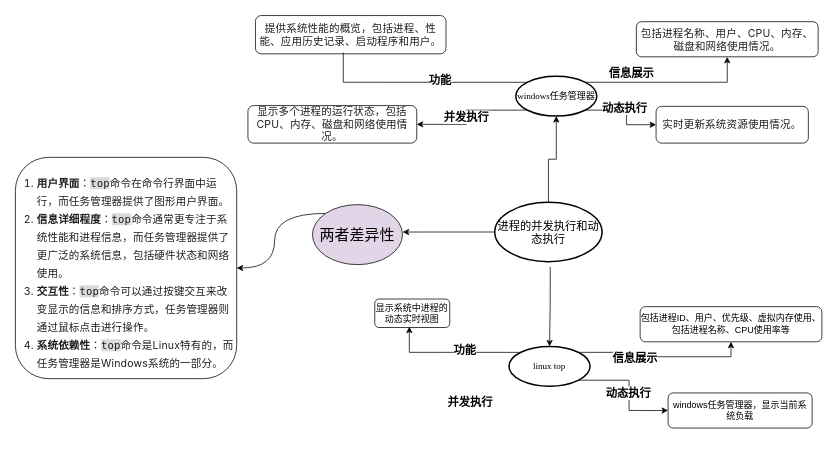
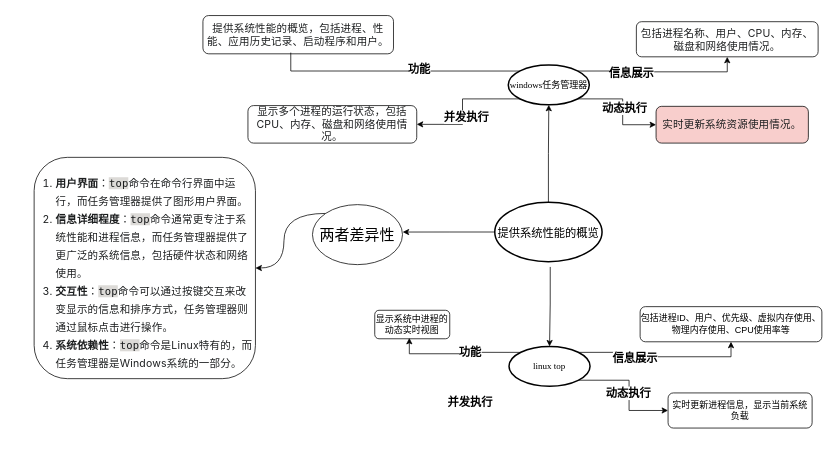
- <mxCell id="21" value="&lt;span data-darkreader-inline-color=&quot;&quot; style=&quot;color: rgb(29, 31, 32); font-family: -apple-system, blinkmacsystemfont, &amp;quot;Helvetica Neue&amp;quot;, helvetica, &amp;quot;segoe ui&amp;quot;, arial, roboto, &amp;quot;PingFang SC&amp;quot;, miui, &amp;quot;Hiragino Sans GB&amp;quot;, &amp;quot;Microsoft Yahei&amp;quot;, sans-serif; font-size: 14px; letter-spacing: 0.25px; text-align: left; --darkreader-inline-color: #2e3133;&quot;&gt;提供系统性能的概览，包括进程、性能、应用历史记录、启动程序和用户。&lt;/span&gt;" style="rounded=1;whiteSpace=wrap;html=1;" vertex="1" parent="1"><mxGeometry x="340" y="20" width="254" height="51" as="geometry" /></mxCell>
+ <mxCell id="21" value="&lt;span data-darkreader-inline-color=&quot;&quot; style=&quot;color: rgb(29, 31, 32); font-family: -apple-system, blinkmacsystemfont, &amp;quot;Helvetica Neue&amp;quot;, helvetica, &amp;quot;segoe ui&amp;quot;, arial, roboto, &amp;quot;PingFang SC&amp;quot;, miui, &amp;quot;Hiragino Sans GB&amp;quot;, &amp;quot;Microsoft Yahei&amp;quot;, sans-serif; font-size: 14px; letter-spacing: 0.25px; text-align: left; --darkreader-inline-color: #2e3133;&quot;&gt;提供系统性能的概览，包括进程、性能、应用历史记录、启动程序和用户。&lt;/span&gt;" style="rounded=1;whiteSpace=wrap;html=1;" vertex="1" parent="1"><mxGeometry x="270" y="20" width="254" height="51" as="geometry" /></mxCell>
- <mxCell id="20" value="&lt;span style=&quot;font-family: &amp;quot;Comic Sans MS&amp;quot;;&quot;&gt;windows任务管理器&lt;/span&gt;" style="ellipse;whiteSpace=wrap;html=1;align=center;container=1;recursiveResize=0;treeFolding=1;strokeWidth=2;" vertex="1" parent="1"><mxGeometry x="687" y="101" width="108" height="53" as="geometry" /></mxCell>
+ <mxCell id="20" value="&lt;span style=&quot;font-family: &amp;quot;Comic Sans MS&amp;quot;;&quot;&gt;windows任务管理器&lt;/span&gt;" style="ellipse;whiteSpace=wrap;html=1;align=center;container=1;recursiveResize=0;treeFolding=1;strokeWidth=2;" vertex="1" parent="1"><mxGeometry x="677" y="86" width="108" height="53" as="geometry" /></mxCell>
- <mxCell id="26" value="&lt;span data-darkreader-inline-color=&quot;&quot; style=&quot;color: rgb(29, 31, 32); font-family: -apple-system, blinkmacsystemfont, &amp;quot;Helvetica Neue&amp;quot;, helvetica, &amp;quot;segoe ui&amp;quot;, arial, roboto, &amp;quot;PingFang SC&amp;quot;, miui, &amp;quot;Hiragino Sans GB&amp;quot;, &amp;quot;Microsoft Yahei&amp;quot;, sans-serif; font-size: 14px; letter-spacing: 0.25px; text-align: left; --darkreader-inline-color: #2e3133;&quot;&gt;实时更新系统资源使用情况。&lt;/span&gt;" style="rounded=1;whiteSpace=wrap;html=1;" vertex="1" parent="1"><mxGeometry x="874" y="141" width="203" height="49" as="geometry" /></mxCell>
+ <mxCell id="26" value="&lt;span data-darkreader-inline-color=&quot;&quot; style=&quot;color: rgb(29, 31, 32); font-family: -apple-system, blinkmacsystemfont, &amp;quot;Helvetica Neue&amp;quot;, helvetica, &amp;quot;segoe ui&amp;quot;, arial, roboto, &amp;quot;PingFang SC&amp;quot;, miui, &amp;quot;Hiragino Sans GB&amp;quot;, &amp;quot;Microsoft Yahei&amp;quot;, sans-serif; font-size: 14px; letter-spacing: 0.25px; text-align: left; --darkreader-inline-color: #2e3133;&quot;&gt;实时更新系统资源使用情况。&lt;/span&gt;" style="rounded=1;whiteSpace=wrap;html=1;fillColor=#f8cecc;" vertex="1" parent="1"><mxGeometry x="874" y="141" width="203" height="49" as="geometry" /></mxCell>
- <mxCell id="5" value="&lt;span style=&quot;font-family: &amp;quot;Comic Sans MS&amp;quot;;&quot;&gt;&lt;font style=&quot;font-size: 15px;&quot;&gt;进程的并发执行和动态执行&lt;/font&gt;&lt;/span&gt;" style="ellipse;whiteSpace=wrap;html=1;align=center;container=1;recursiveResize=0;treeFolding=1;strokeWidth=2;" vertex="1" parent="1"><mxGeometry x="659" y="269" width="143" height="79" as="geometry" /></mxCell>
+ <mxCell id="5" value="&lt;span style=&quot;font-family: &amp;quot;Comic Sans MS&amp;quot;;&quot;&gt;&lt;font style=&quot;font-size: 15px;&quot;&gt;提供系统性能的概览&lt;/font&gt;&lt;/span&gt;" style="ellipse;whiteSpace=wrap;html=1;align=center;container=1;recursiveResize=0;treeFolding=1;strokeWidth=2;" vertex="1" parent="1"><mxGeometry x="659" y="269" width="143" height="79" as="geometry" /></mxCell>
- <mxCell id="31" value="&lt;font style=&quot;font-size: 20px;&quot;&gt;两者差异性&lt;/font&gt;" style="ellipse;whiteSpace=wrap;html=1;fillColor=#e1d5e7;" vertex="1" parent="1"><mxGeometry x="416" y="272" width="120" height="80" as="geometry" /></mxCell>
+ <mxCell id="31" value="&lt;font style=&quot;font-size: 20px;&quot;&gt;两者差异性&lt;/font&gt;" style="ellipse;whiteSpace=wrap;html=1;" vertex="1" parent="1"><mxGeometry x="416" y="272" width="120" height="80" as="geometry" /></mxCell>
- <mxCell id="32" value="&lt;ol data-darkreader-inline-color=&quot;&quot; style=&quot;box-sizing: inherit; padding-inline-start: 2em; margin: 0.859em 0px 0px; font-size: 14px; color: rgb(29, 31, 32); font-family: -apple-system, blinkmacsystemfont, &amp;quot;Helvetica Neue&amp;quot;, helvetica, &amp;quot;segoe ui&amp;quot;, arial, roboto, &amp;quot;PingFang SC&amp;quot;, miui, &amp;quot;Hiragino Sans GB&amp;quot;, &amp;quot;Microsoft Yahei&amp;quot;, sans-serif; letter-spacing: 0.5px; text-align: start; --darkreader-inline-color: #2e3133;&quot;&gt;&lt;li style=&quot;box-sizing: inherit; line-height: 24px; letter-spacing: 0.25px;&quot;&gt;&lt;span style=&quot;box-sizing: inherit; font-weight: 700;&quot;&gt;用户界面&lt;/span&gt;：&lt;code data-darkreader-inline-bgcolor=&quot;&quot; data-darkreader-inline-color=&quot;&quot; style=&quot;box-sizing: inherit; max-width: 100%; overflow: auto; text-align: justify; color: var(--darkreader-text--brand-main, #181a1b); background-color: var(--darkreader-bg--color-brand-8, #dcdad7); margin: 0 var(--gap-xs); padding: var(--gap-xs) var(--gap-sm); border-radius: var(--border-radius-xs); white-space-collapse: preserve !important; word-break: break-word !important; --darkreader-inline-color: var(--darkreader-text--darkreader-text--brand-main, #2a2e2f); --darkreader-inline-bgcolor: var(--darkreader-bg--darkreader-bg--color-brand-8, #c2beb9);&quot; class=&quot;inlineCode___uUrJ9&quot;&gt;top&lt;/code&gt;命令在命令行界面中运行，而任务管理器提供了图形用户界面。&lt;/li&gt;&lt;li style=&quot;box-sizing: inherit; line-height: 24px; letter-spacing: 0.25px;&quot;&gt;&lt;span style=&quot;box-sizing: inherit; font-weight: 700;&quot;&gt;信息详细程度&lt;/span&gt;：&lt;code data-darkreader-inline-bgcolor=&quot;&quot; data-darkreader-inline-color=&quot;&quot; style=&quot;box-sizing: inherit; max-width: 100%; overflow: auto; text-align: justify; color: var(--darkreader-text--brand-main, #181a1b); background-color: var(--darkreader-bg--color-brand-8, #dcdad7); margin: 0 var(--gap-xs); padding: var(--gap-xs) var(--gap-sm); border-radius: var(--border-radius-xs); white-space-collapse: preserve !important; word-break: break-word !important; --darkreader-inline-color: var(--darkreader-text--darkreader-text--brand-main, #2a2e2f); --darkreader-inline-bgcolor: var(--darkreader-bg--darkreader-bg--color-brand-8, #c2beb9);&quot; class=&quot;inlineCode___uUrJ9&quot;&gt;top&lt;/code&gt;命令通常更专注于系统性能和进程信息，而任务管理器提供了更广泛的系统信息，包括硬件状态和网络使用。&lt;/li&gt;&lt;li style=&quot;box-sizing: inherit; line-height: 24px; letter-spacing: 0.25px;&quot;&gt;&lt;span style=&quot;box-sizing: inherit; font-weight: 700;&quot;&gt;交互性&lt;/span&gt;：&lt;code data-darkreader-inline-bgcolor=&quot;&quot; data-darkreader-inline-color=&quot;&quot; style=&quot;box-sizing: inherit; max-width: 100%; overflow: auto; text-align: justify; color: var(--darkreader-text--brand-main, #181a1b); background-color: var(--darkreader-bg--color-brand-8, #dcdad7); margin: 0 var(--gap-xs); padding: var(--gap-xs) var(--gap-sm); border-radius: var(--border-radius-xs); white-space-collapse: preserve !important; word-break: break-word !important; --darkreader-inline-color: var(--darkreader-text--darkreader-text--brand-main, #2a2e2f); --darkreader-inline-bgcolor: var(--darkreader-bg--darkreader-bg--color-brand-8, #c2beb9);&quot; class=&quot;inlineCode___uUrJ9&quot;&gt;top&lt;/code&gt;命令可以通过按键交互来改变显示的信息和排序方式，任务管理器则通过鼠标点击进行操作。&lt;/li&gt;&lt;li style=&quot;box-sizing: inherit; line-height: 24px; letter-spacing: 0.25px;&quot;&gt;&lt;span style=&quot;box-sizing: inherit; font-weight: 700;&quot;&gt;系统依赖性&lt;/span&gt;：&lt;code data-darkreader-inline-bgcolor=&quot;&quot; data-darkreader-inline-color=&quot;&quot; style=&quot;box-sizing: inherit; max-width: 100%; overflow: auto; text-align: justify; color: var(--darkreader-text--brand-main, #181a1b); background-color: var(--darkreader-bg--color-brand-8, #dcdad7); margin: 0 var(--gap-xs); padding: var(--gap-xs) var(--gap-sm); border-radius: var(--border-radius-xs); white-space-collapse: preserve !important; word-break: break-word !important; --darkreader-inline-color: var(--darkreader-text--darkreader-text--brand-main, #2a2e2f); --darkreader-inline-bgcolor: var(--darkreader-bg--darkreader-bg--color-brand-8, #c2beb9);&quot; class=&quot;inlineCode___uUrJ9&quot;&gt;top&lt;/code&gt;命令是Linux特有的，而任务管理器是Windows系统的一部分。&lt;/li&gt;&lt;/ol&gt;" style="rounded=1;whiteSpace=wrap;html=1;" vertex="1" parent="1"><mxGeometry x="20" y="209" width="295" height="295" as="geometry" /></mxCell>
+ <mxCell id="32" value="&lt;ol data-darkreader-inline-color=&quot;&quot; style=&quot;box-sizing: inherit; padding-inline-start: 2em; margin: 0.859em 0px 0px; font-size: 14px; color: rgb(29, 31, 32); font-family: -apple-system, blinkmacsystemfont, &amp;quot;Helvetica Neue&amp;quot;, helvetica, &amp;quot;segoe ui&amp;quot;, arial, roboto, &amp;quot;PingFang SC&amp;quot;, miui, &amp;quot;Hiragino Sans GB&amp;quot;, &amp;quot;Microsoft Yahei&amp;quot;, sans-serif; letter-spacing: 0.5px; text-align: start; --darkreader-inline-color: #2e3133;&quot;&gt;&lt;li style=&quot;box-sizing: inherit; line-height: 24px; letter-spacing: 0.25px;&quot;&gt;&lt;span style=&quot;box-sizing: inherit; font-weight: 700;&quot;&gt;用户界面&lt;/span&gt;：&lt;code data-darkreader-inline-bgcolor=&quot;&quot; data-darkreader-inline-color=&quot;&quot; style=&quot;box-sizing: inherit; max-width: 100%; overflow: auto; text-align: justify; color: var(--darkreader-text--brand-main, #181a1b); background-color: var(--darkreader-bg--color-brand-8, #dcdad7); margin: 0 var(--gap-xs); padding: var(--gap-xs) var(--gap-sm); border-radius: var(--border-radius-xs); white-space-collapse: preserve !important; word-break: break-word !important; --darkreader-inline-color: var(--darkreader-text--darkreader-text--brand-main, #2a2e2f); --darkreader-inline-bgcolor: var(--darkreader-bg--darkreader-bg--color-brand-8, #c2beb9);&quot; class=&quot;inlineCode___uUrJ9&quot;&gt;top&lt;/code&gt;命令在命令行界面中运行，而任务管理器提供了图形用户界面。&lt;/li&gt;&lt;li style=&quot;box-sizing: inherit; line-height: 24px; letter-spacing: 0.25px;&quot;&gt;&lt;span style=&quot;box-sizing: inherit; font-weight: 700;&quot;&gt;信息详细程度&lt;/span&gt;：&lt;code data-darkreader-inline-bgcolor=&quot;&quot; data-darkreader-inline-color=&quot;&quot; style=&quot;box-sizing: inherit; max-width: 100%; overflow: auto; text-align: justify; color: var(--darkreader-text--brand-main, #181a1b); background-color: var(--darkreader-bg--color-brand-8, #dcdad7); margin: 0 var(--gap-xs); padding: var(--gap-xs) var(--gap-sm); border-radius: var(--border-radius-xs); white-space-collapse: preserve !important; word-break: break-word !important; --darkreader-inline-color: var(--darkreader-text--darkreader-text--brand-main, #2a2e2f); --darkreader-inline-bgcolor: var(--darkreader-bg--darkreader-bg--color-brand-8, #c2beb9);&quot; class=&quot;inlineCode___uUrJ9&quot;&gt;top&lt;/code&gt;命令通常更专注于系统性能和进程信息，而任务管理器提供了更广泛的系统信息，包括硬件状态和网络使用。&lt;/li&gt;&lt;li style=&quot;box-sizing: inherit; line-height: 24px; letter-spacing: 0.25px;&quot;&gt;&lt;span style=&quot;box-sizing: inherit; font-weight: 700;&quot;&gt;交互性&lt;/span&gt;：&lt;code data-darkreader-inline-bgcolor=&quot;&quot; data-darkreader-inline-color=&quot;&quot; style=&quot;box-sizing: inherit; max-width: 100%; overflow: auto; text-align: justify; color: var(--darkreader-text--brand-main, #181a1b); background-color: var(--darkreader-bg--color-brand-8, #dcdad7); margin: 0 var(--gap-xs); padding: var(--gap-xs) var(--gap-sm); border-radius: var(--border-radius-xs); white-space-collapse: preserve !important; word-break: break-word !important; --darkreader-inline-color: var(--darkreader-text--darkreader-text--brand-main, #2a2e2f); --darkreader-inline-bgcolor: var(--darkreader-bg--darkreader-bg--color-brand-8, #c2beb9);&quot; class=&quot;inlineCode___uUrJ9&quot;&gt;top&lt;/code&gt;命令可以通过按键交互来改变显示的信息和排序方式，任务管理器则通过鼠标点击进行操作。&lt;/li&gt;&lt;li style=&quot;box-sizing: inherit; line-height: 24px; letter-spacing: 0.25px;&quot;&gt;&lt;span style=&quot;box-sizing: inherit; font-weight: 700;&quot;&gt;系统依赖性&lt;/span&gt;：&lt;code data-darkreader-inline-bgcolor=&quot;&quot; data-darkreader-inline-color=&quot;&quot; style=&quot;box-sizing: inherit; max-width: 100%; overflow: auto; text-align: justify; color: var(--darkreader-text--brand-main, #181a1b); background-color: var(--darkreader-bg--color-brand-8, #dcdad7); margin: 0 var(--gap-xs); padding: var(--gap-xs) var(--gap-sm); border-radius: var(--border-radius-xs); white-space-collapse: preserve !important; word-break: break-word !important; --darkreader-inline-color: var(--darkreader-text--darkreader-text--brand-main, #2a2e2f); --darkreader-inline-bgcolor: var(--darkreader-bg--darkreader-bg--color-brand-8, #c2beb9);&quot; class=&quot;inlineCode___uUrJ9&quot;&gt;top&lt;/code&gt;命令是Linux特有的，而任务管理器是Windows系统的一部分。&lt;/li&gt;&lt;/ol&gt;" style="rounded=1;whiteSpace=wrap;html=1;" vertex="1" parent="1"><mxGeometry x="45" y="209" width="295" height="295" as="geometry" /></mxCell>
- <mxCell id="9" value="显示系统中进程的动态实时视图" style="rounded=1;whiteSpace=wrap;html=1;" vertex="1" parent="1"><mxGeometry x="499" y="397.83" width="100" height="38" as="geometry" /></mxCell>
+ <mxCell id="9" value="显示系统中进程的动态实时视图" style="rounded=1;whiteSpace=wrap;html=1;" vertex="1" parent="1"><mxGeometry x="499" y="412.83" width="100" height="38" as="geometry" /></mxCell>
- <mxCell id="15" value="包括进程ID、用户、优先级、虚拟内存使用、包括进程名称、CPU使用率等" style="rounded=1;whiteSpace=wrap;html=1;" vertex="1" parent="1"><mxGeometry x="852.74" y="408" width="242.26" height="46.83" as="geometry" /></mxCell>
+ <mxCell id="15" value="包括进程ID、用户、优先级、虚拟内存使用、物理内存使用、CPU使用率等" style="rounded=1;whiteSpace=wrap;html=1;" vertex="1" parent="1"><mxGeometry x="852.74" y="408" width="242.26" height="46.83" as="geometry" /></mxCell>
- <mxCell id="13" value="windows任务管理器，显示当前系统负载" style="rounded=1;whiteSpace=wrap;html=1;" vertex="1" parent="1"><mxGeometry x="890" y="523" width="192" height="46.83" as="geometry" /></mxCell>
+ <mxCell id="13" value="实时更新进程信息，显示当前系统负载" style="rounded=1;whiteSpace=wrap;html=1;" vertex="1" parent="1"><mxGeometry x="890" y="523" width="192" height="46.83" as="geometry" /></mxCell>
